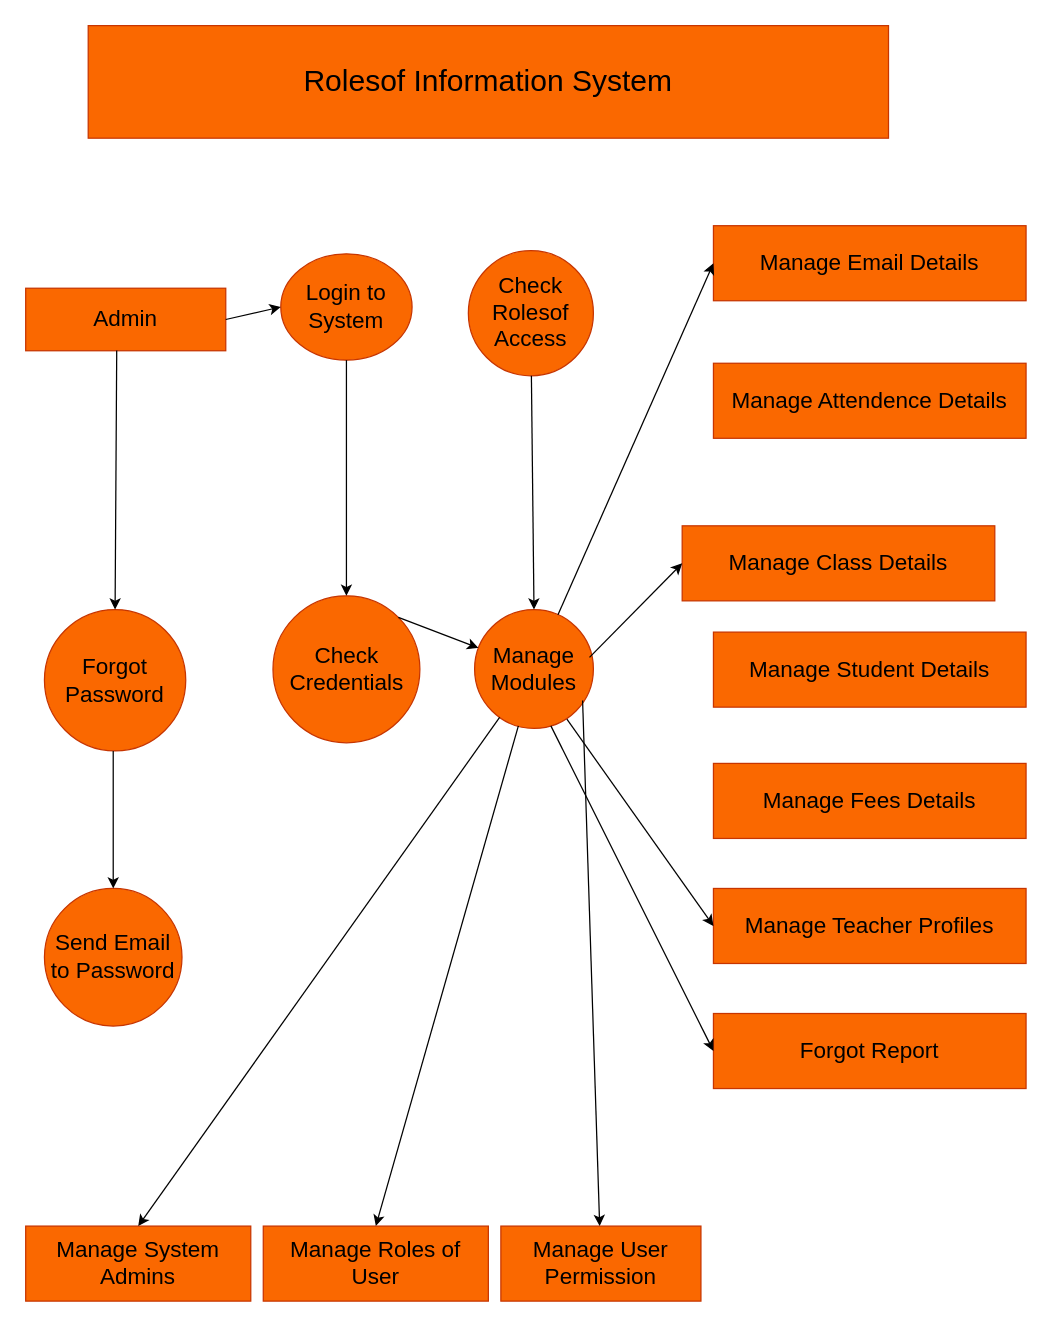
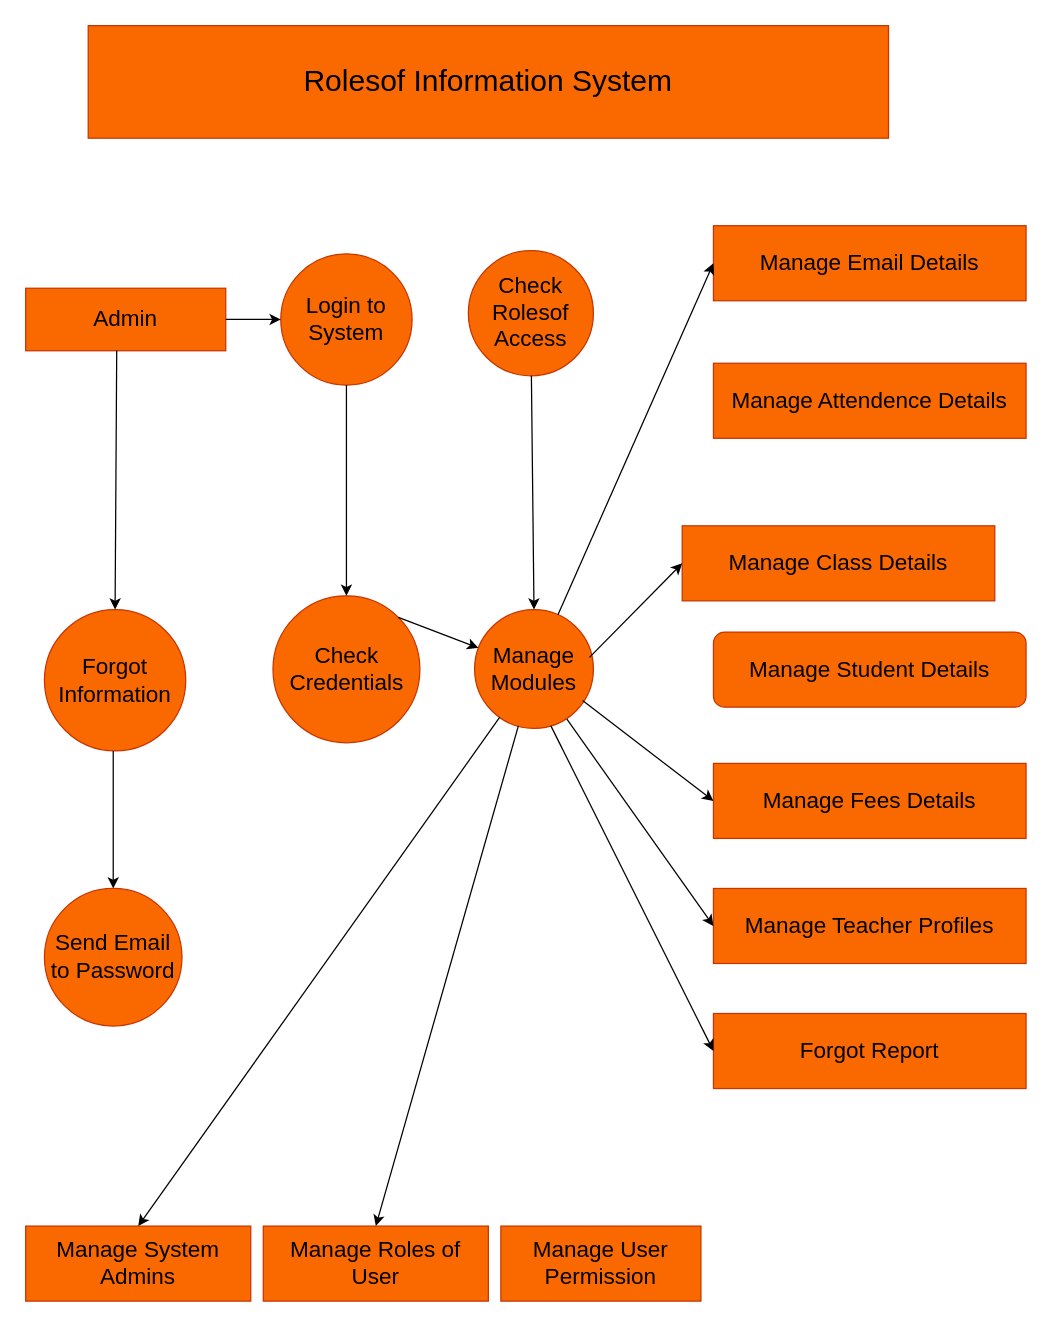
- <mxCell id="16" value="&lt;font style=&quot;font-size: 18px;&quot;&gt;Login to System&lt;/font&gt;" style="ellipse;whiteSpace=wrap;html=1;aspect=fixed;fillColor=#fa6800;fontColor=#000000;strokeColor=#C73500;" vertex="1" parent="1"><mxGeometry x="224" y="202.5" width="105" height="85" as="geometry" /></mxCell>
+ <mxCell id="16" value="&lt;font style=&quot;font-size: 18px;&quot;&gt;Login to System&lt;/font&gt;" style="ellipse;whiteSpace=wrap;html=1;aspect=fixed;fillColor=#fa6800;fontColor=#000000;strokeColor=#C73500;" vertex="1" parent="1"><mxGeometry x="224" y="202.5" width="105" height="105" as="geometry" /></mxCell>
- <mxCell id="3" value="&lt;font style=&quot;font-size: 18px;&quot;&gt;Manage Student Details&lt;/font&gt;" style="rounded=0;whiteSpace=wrap;html=1;fillColor=#fa6800;fontColor=#000000;strokeColor=#C73500;" vertex="1" parent="1"><mxGeometry x="570" y="505" width="250" height="60" as="geometry" /></mxCell>
+ <mxCell id="3" value="&lt;font style=&quot;font-size: 18px;&quot;&gt;Manage Student Details&lt;/font&gt;" style="whiteSpace=wrap;html=1;fillColor=#fa6800;fontColor=#000000;strokeColor=#C73500;rounded=1;" vertex="1" parent="1"><mxGeometry x="570" y="505" width="250" height="60" as="geometry" /></mxCell>
- <mxCell id="14" value="&lt;font style=&quot;font-size: 18px;&quot;&gt;Forgot Password&lt;/font&gt;" style="ellipse;whiteSpace=wrap;html=1;aspect=fixed;fillColor=#fa6800;fontColor=#000000;strokeColor=#C73500;" vertex="1" parent="1"><mxGeometry x="35" y="487" width="113" height="113" as="geometry" /></mxCell>
+ <mxCell id="14" value="&lt;font style=&quot;font-size: 18px;&quot;&gt;Forgot Information&lt;/font&gt;" style="ellipse;whiteSpace=wrap;html=1;aspect=fixed;fillColor=#fa6800;fontColor=#000000;strokeColor=#C73500;" vertex="1" parent="1"><mxGeometry x="35" y="487" width="113" height="113" as="geometry" /></mxCell>
- <mxCell id="22" value="" style="endArrow=classic;html=1;rounded=0;exitX=0.909;exitY=0.766;exitDx=0;exitDy=0;exitPerimeter=0;" edge="1" parent="1" source="18" target="9"><mxGeometry width="50" height="50" relative="1" as="geometry"><mxPoint x="300" y="790" as="sourcePoint" /><mxPoint x="350" y="740" as="targetPoint" /></mxGeometry></mxCell>
+ <mxCell id="22" value="" style="endArrow=classic;html=1;rounded=0;exitX=0.909;exitY=0.766;exitDx=0;exitDy=0;entryX=0;entryY=0.5;entryDx=0;entryDy=0;exitPerimeter=0;" edge="1" parent="1" source="18" target="7"><mxGeometry width="50" height="50" relative="1" as="geometry"><mxPoint x="300" y="790" as="sourcePoint" /><mxPoint x="350" y="740" as="targetPoint" /></mxGeometry></mxCell>
